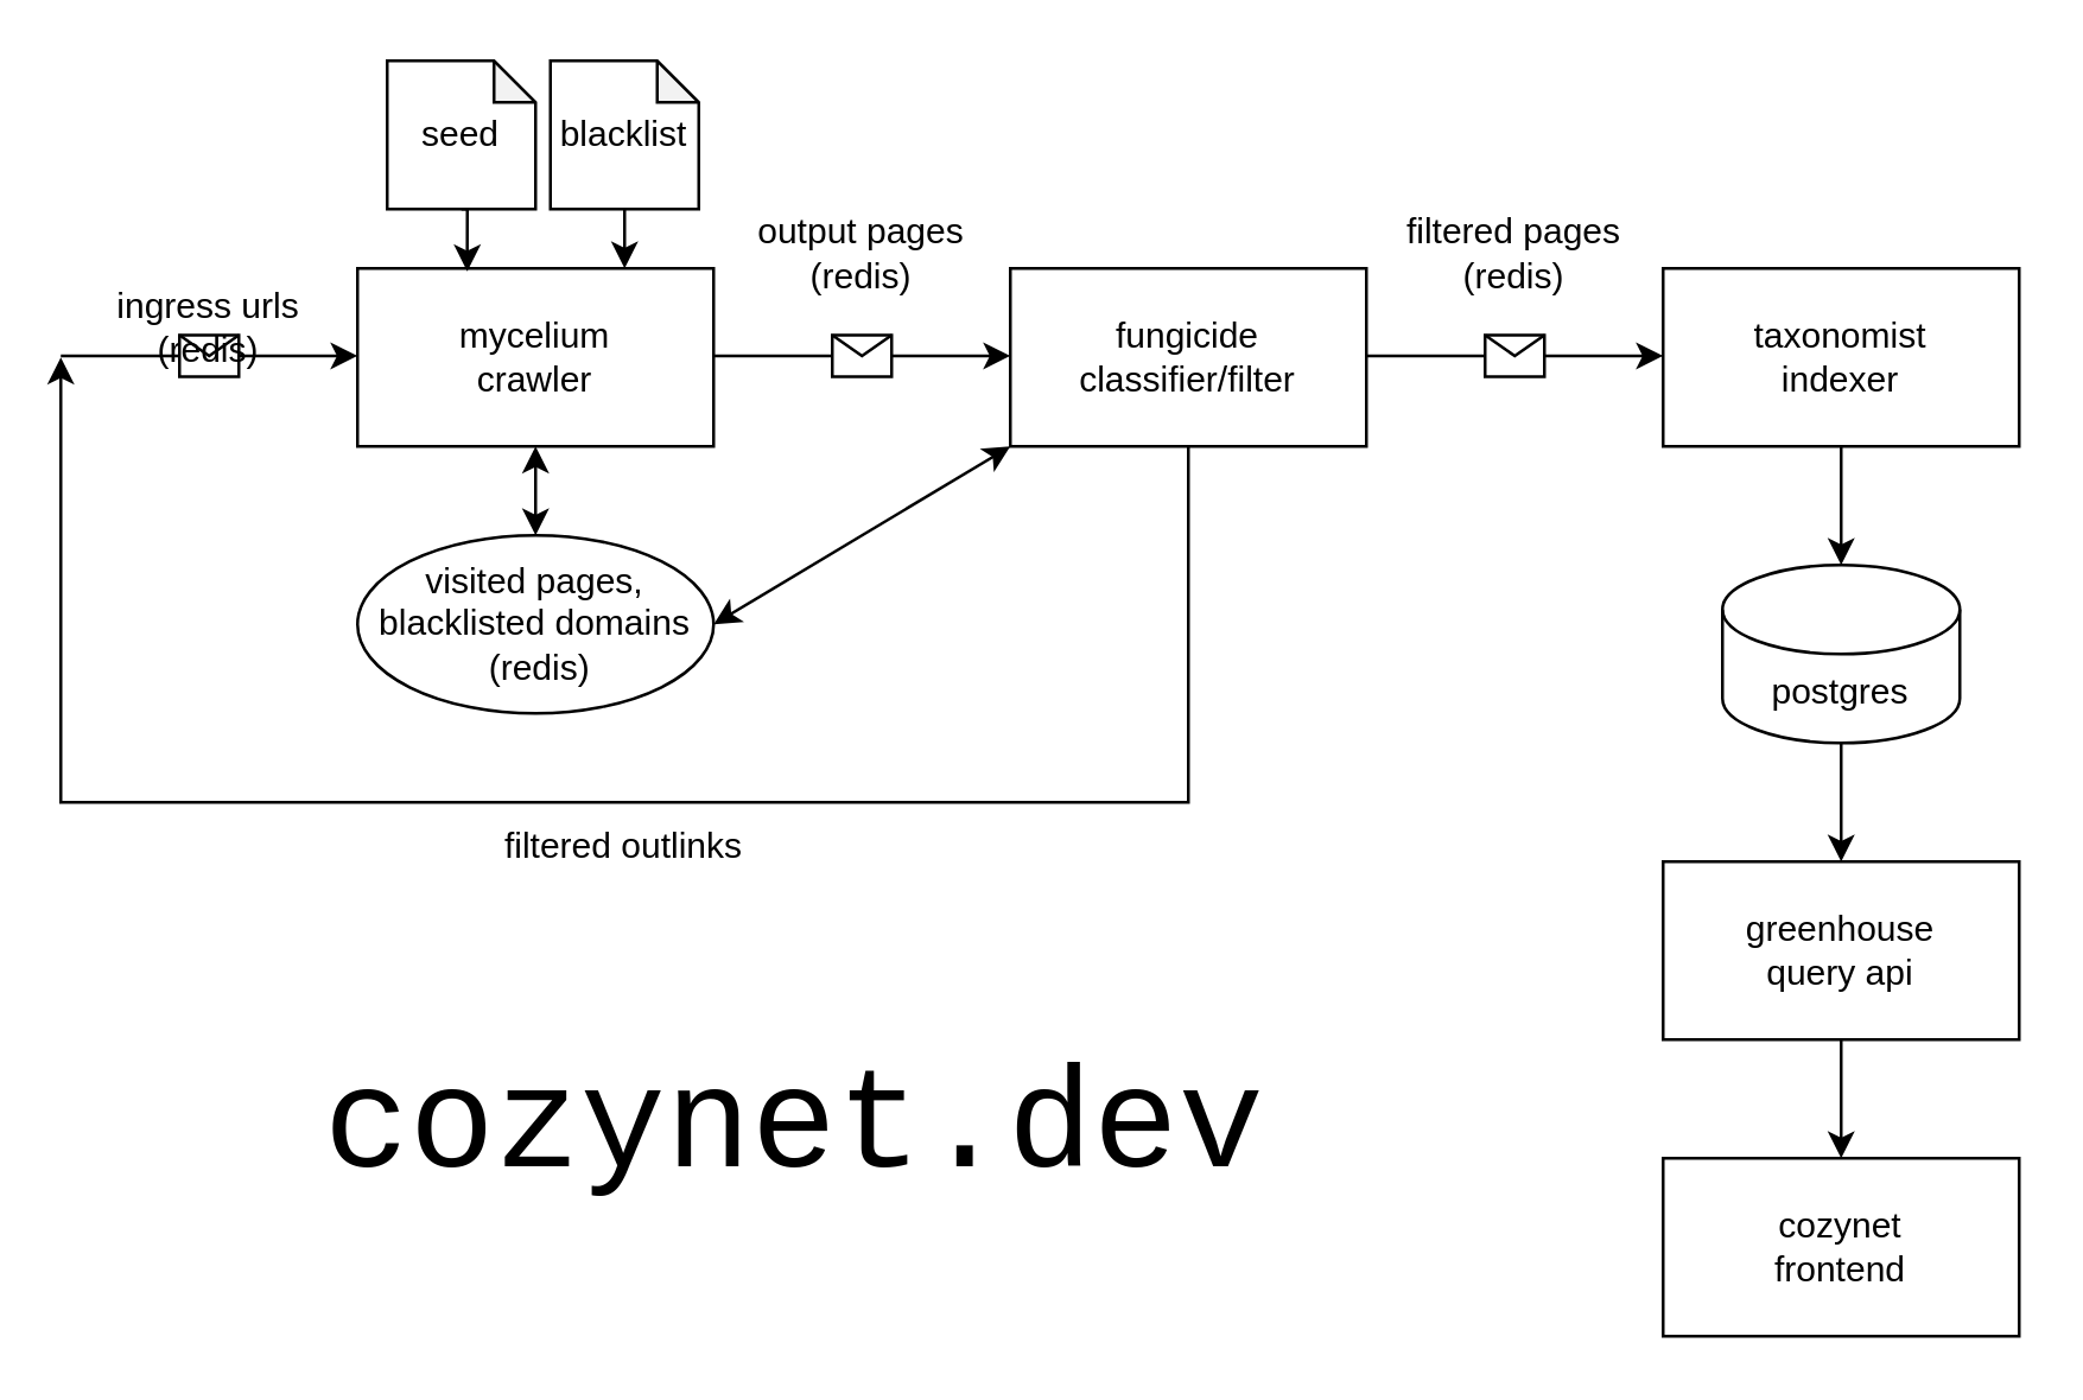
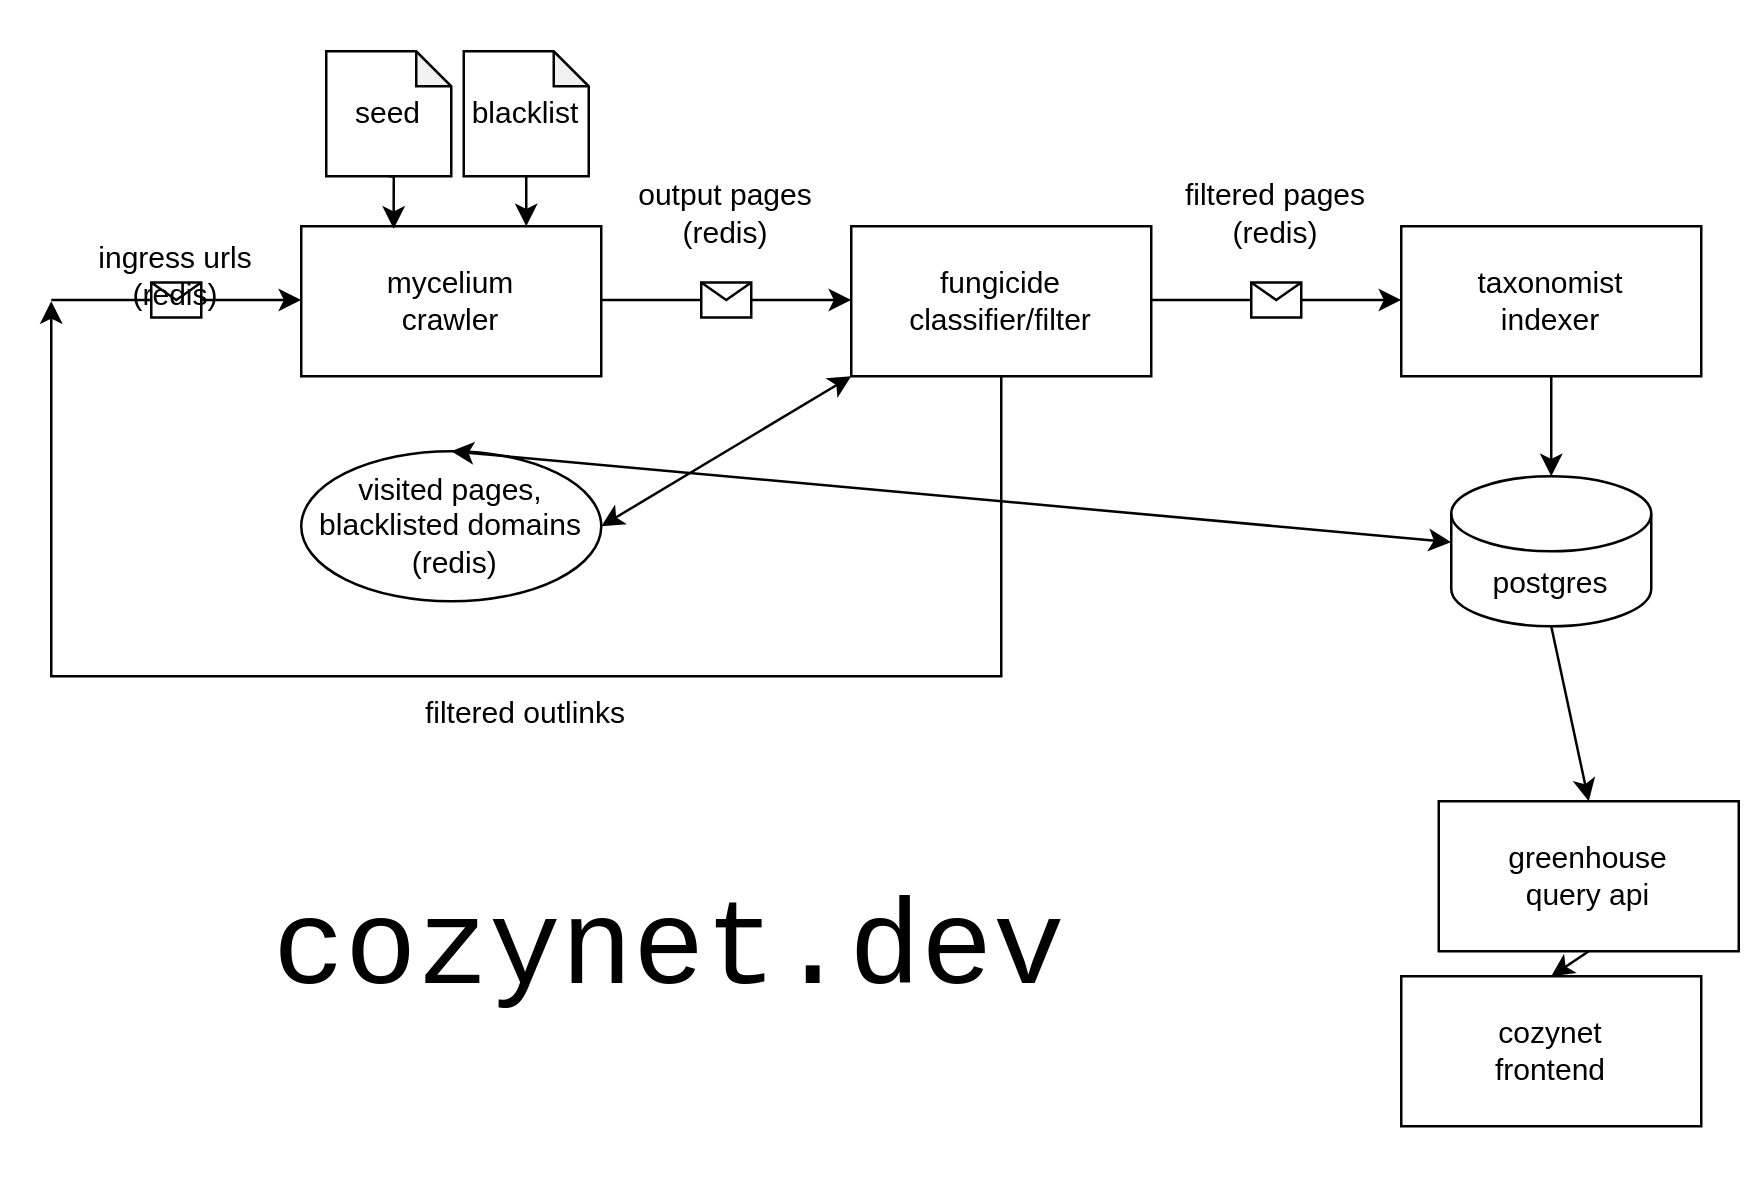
- <mxCell id="18" value="" style="endArrow=classic;startArrow=classic;html=1;rounded=0;exitX=0.5;exitY=0;exitDx=0;exitDy=0;entryX=0.5;entryY=1;entryDx=0;entryDy=0;" edge="1" parent="1" source="17" target="2"><mxGeometry width="50" height="50" relative="1" as="geometry"><mxPoint x="250" y="200" as="sourcePoint" /><mxPoint x="300" y="150" as="targetPoint" /></mxGeometry></mxCell>
+ <mxCell id="18" value="" style="endArrow=classic;startArrow=classic;html=1;rounded=0;exitX=0.5;exitY=0;exitDx=0;exitDy=0;" edge="1" parent="1" source="17" target="16"><mxGeometry width="50" height="50" relative="1" as="geometry"><mxPoint x="250" y="200" as="sourcePoint" /><mxPoint x="300" y="150" as="targetPoint" /></mxGeometry></mxCell>
- <mxCell id="21" value="greenhouse&lt;div&gt;query api&lt;/div&gt;" style="rounded=0;whiteSpace=wrap;html=1;" vertex="1" parent="1"><mxGeometry x="560" y="290" width="120" height="60" as="geometry" /></mxCell>
+ <mxCell id="21" value="greenhouse&lt;div&gt;query api&lt;/div&gt;" style="rounded=0;whiteSpace=wrap;html=1;" vertex="1" parent="1"><mxGeometry x="575" y="320" width="120" height="60" as="geometry" /></mxCell>
